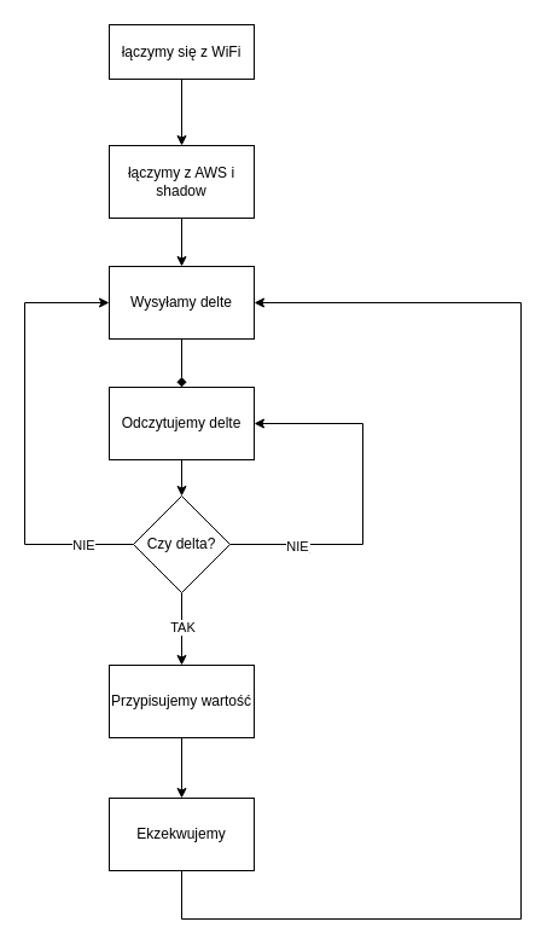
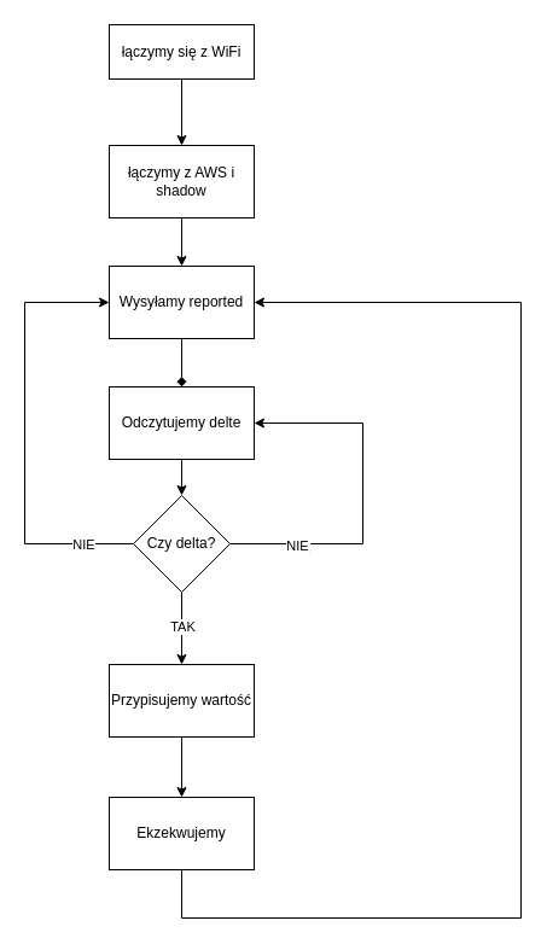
- <mxCell id="7" value="Wysyłamy delte" style="rounded=0;whiteSpace=wrap;html=1;" vertex="1" parent="1"><mxGeometry x="90" y="220" width="120" height="60" as="geometry" /></mxCell>
+ <mxCell id="7" value="Wysyłamy reported" style="rounded=0;whiteSpace=wrap;html=1;" vertex="1" parent="1"><mxGeometry x="90" y="220" width="120" height="60" as="geometry" /></mxCell>
